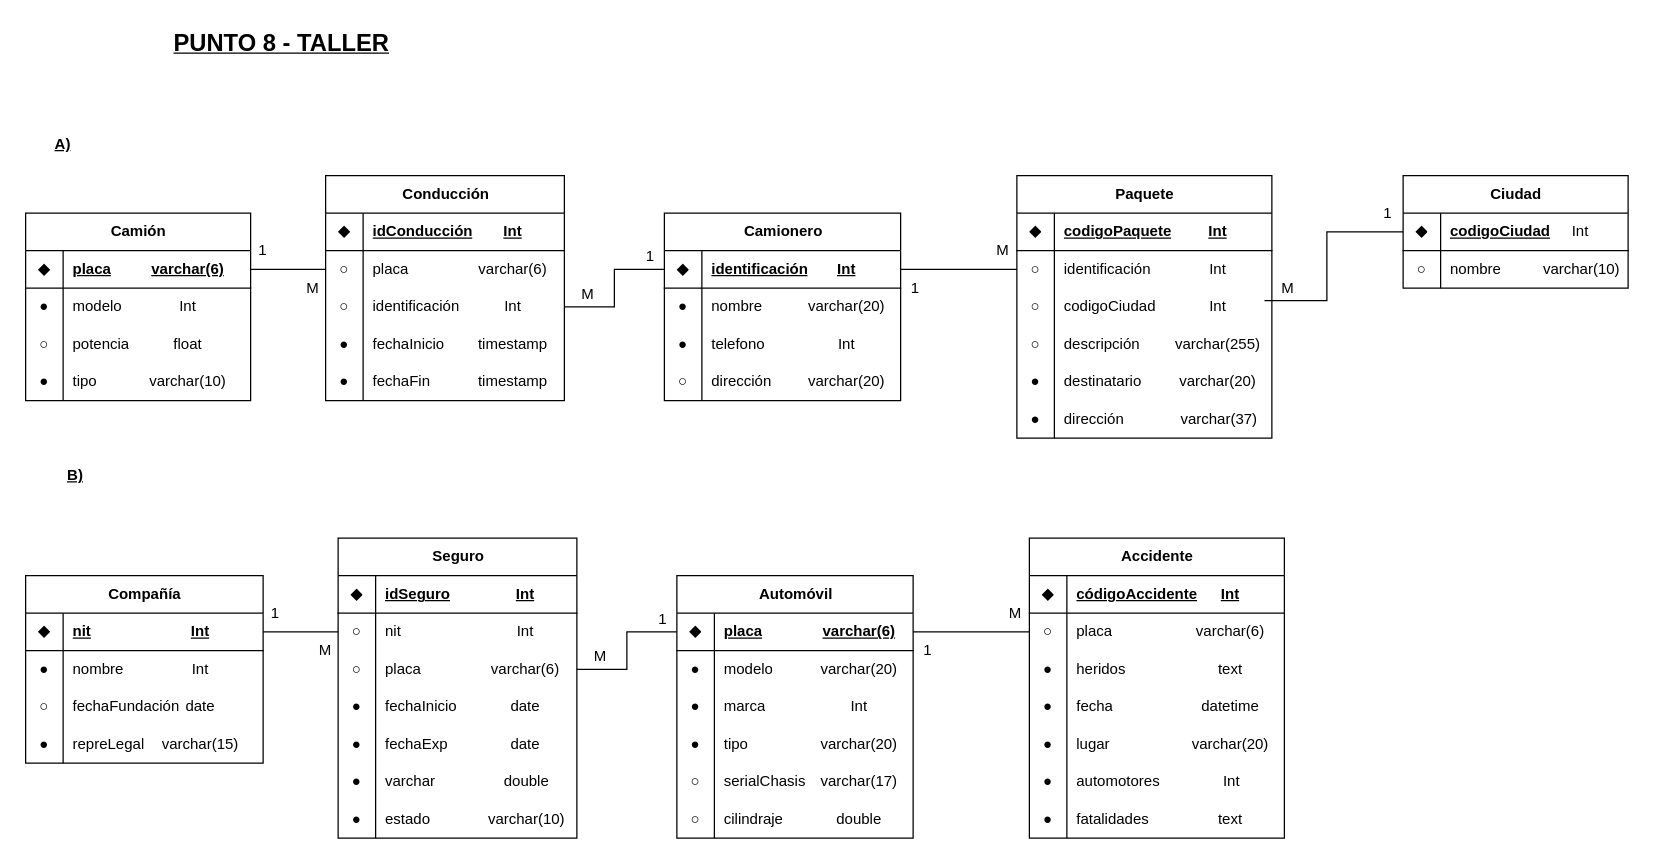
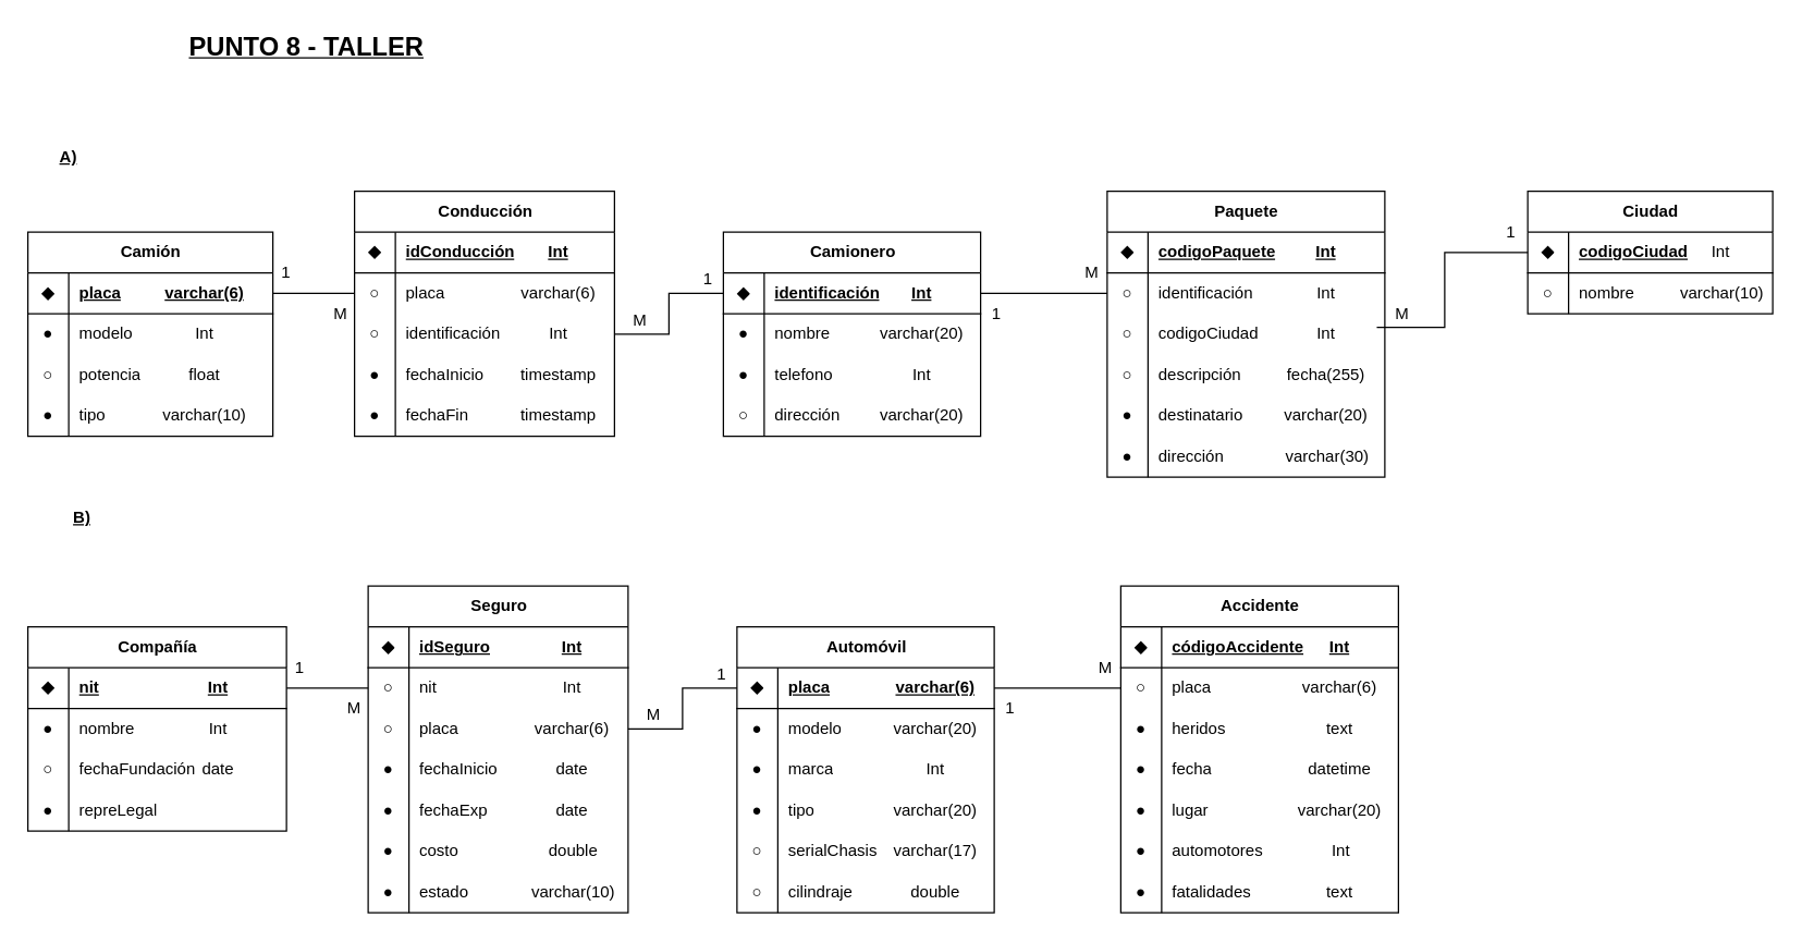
- <mxCell id="98" value="varchar(255)" style="text;html=1;align=center;verticalAlign=middle;whiteSpace=wrap;rounded=0;" vertex="1" parent="1"><mxGeometry x="944" y="260" width="60" height="30" as="geometry" /></mxCell>
+ <mxCell id="98" value="fecha(255)" style="text;html=1;align=center;verticalAlign=middle;whiteSpace=wrap;rounded=0;" vertex="1" parent="1"><mxGeometry x="944" y="260" width="60" height="30" as="geometry" /></mxCell>
- <mxCell id="100" value="varchar(37)" style="text;html=1;align=center;verticalAlign=middle;whiteSpace=wrap;rounded=0;" vertex="1" parent="1"><mxGeometry x="945" y="320" width="60" height="30" as="geometry" /></mxCell>
+ <mxCell id="100" value="varchar(30)" style="text;html=1;align=center;verticalAlign=middle;whiteSpace=wrap;rounded=0;" vertex="1" parent="1"><mxGeometry x="945" y="320" width="60" height="30" as="geometry" /></mxCell>
- <mxCell id="194" value="varchar(15)" style="text;html=1;align=center;verticalAlign=middle;whiteSpace=wrap;rounded=0;" vertex="1" parent="1"><mxGeometry x="130" y="580" width="60" height="30" as="geometry" /></mxCell>
- <mxCell id="178" value="varchar" style="shape=partialRectangle;connectable=0;fillColor=none;top=0;left=0;bottom=0;right=0;align=left;spacingLeft=6;fontStyle=0;overflow=hidden;whiteSpace=wrap;html=1;" vertex="1" parent="176"><mxGeometry x="30" width="161" height="30" as="geometry"><mxRectangle width="161" height="30" as="alternateBounds" /></mxGeometry></mxCell>
+ <mxCell id="178" value="costo" style="shape=partialRectangle;connectable=0;fillColor=none;top=0;left=0;bottom=0;right=0;align=left;spacingLeft=6;fontStyle=0;overflow=hidden;whiteSpace=wrap;html=1;" vertex="1" parent="176"><mxGeometry x="30" width="161" height="30" as="geometry"><mxRectangle width="161" height="30" as="alternateBounds" /></mxGeometry></mxCell>
